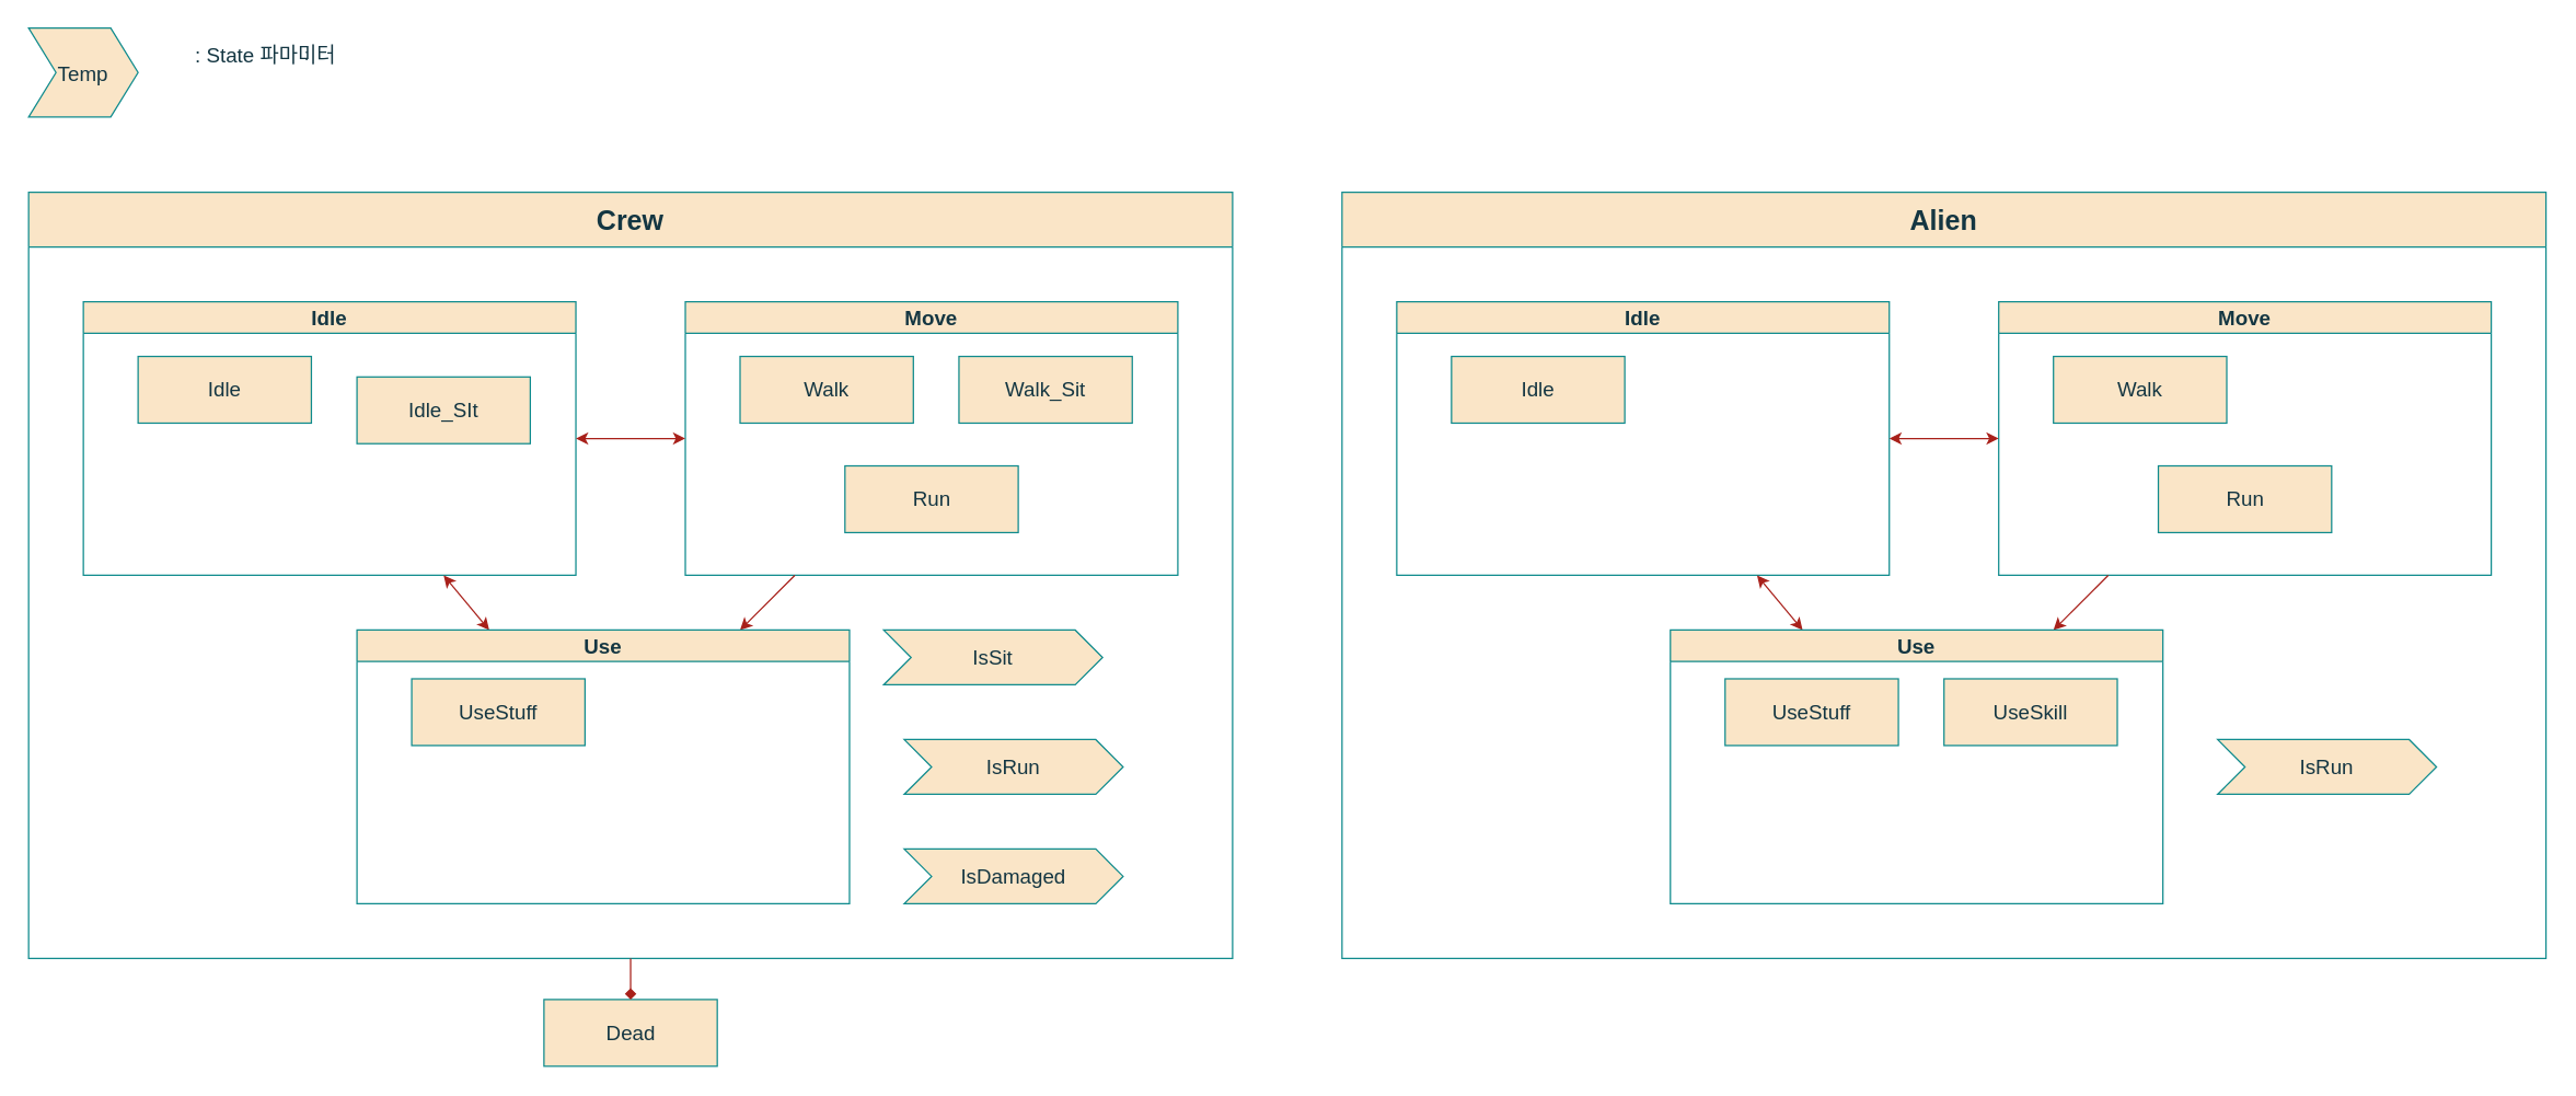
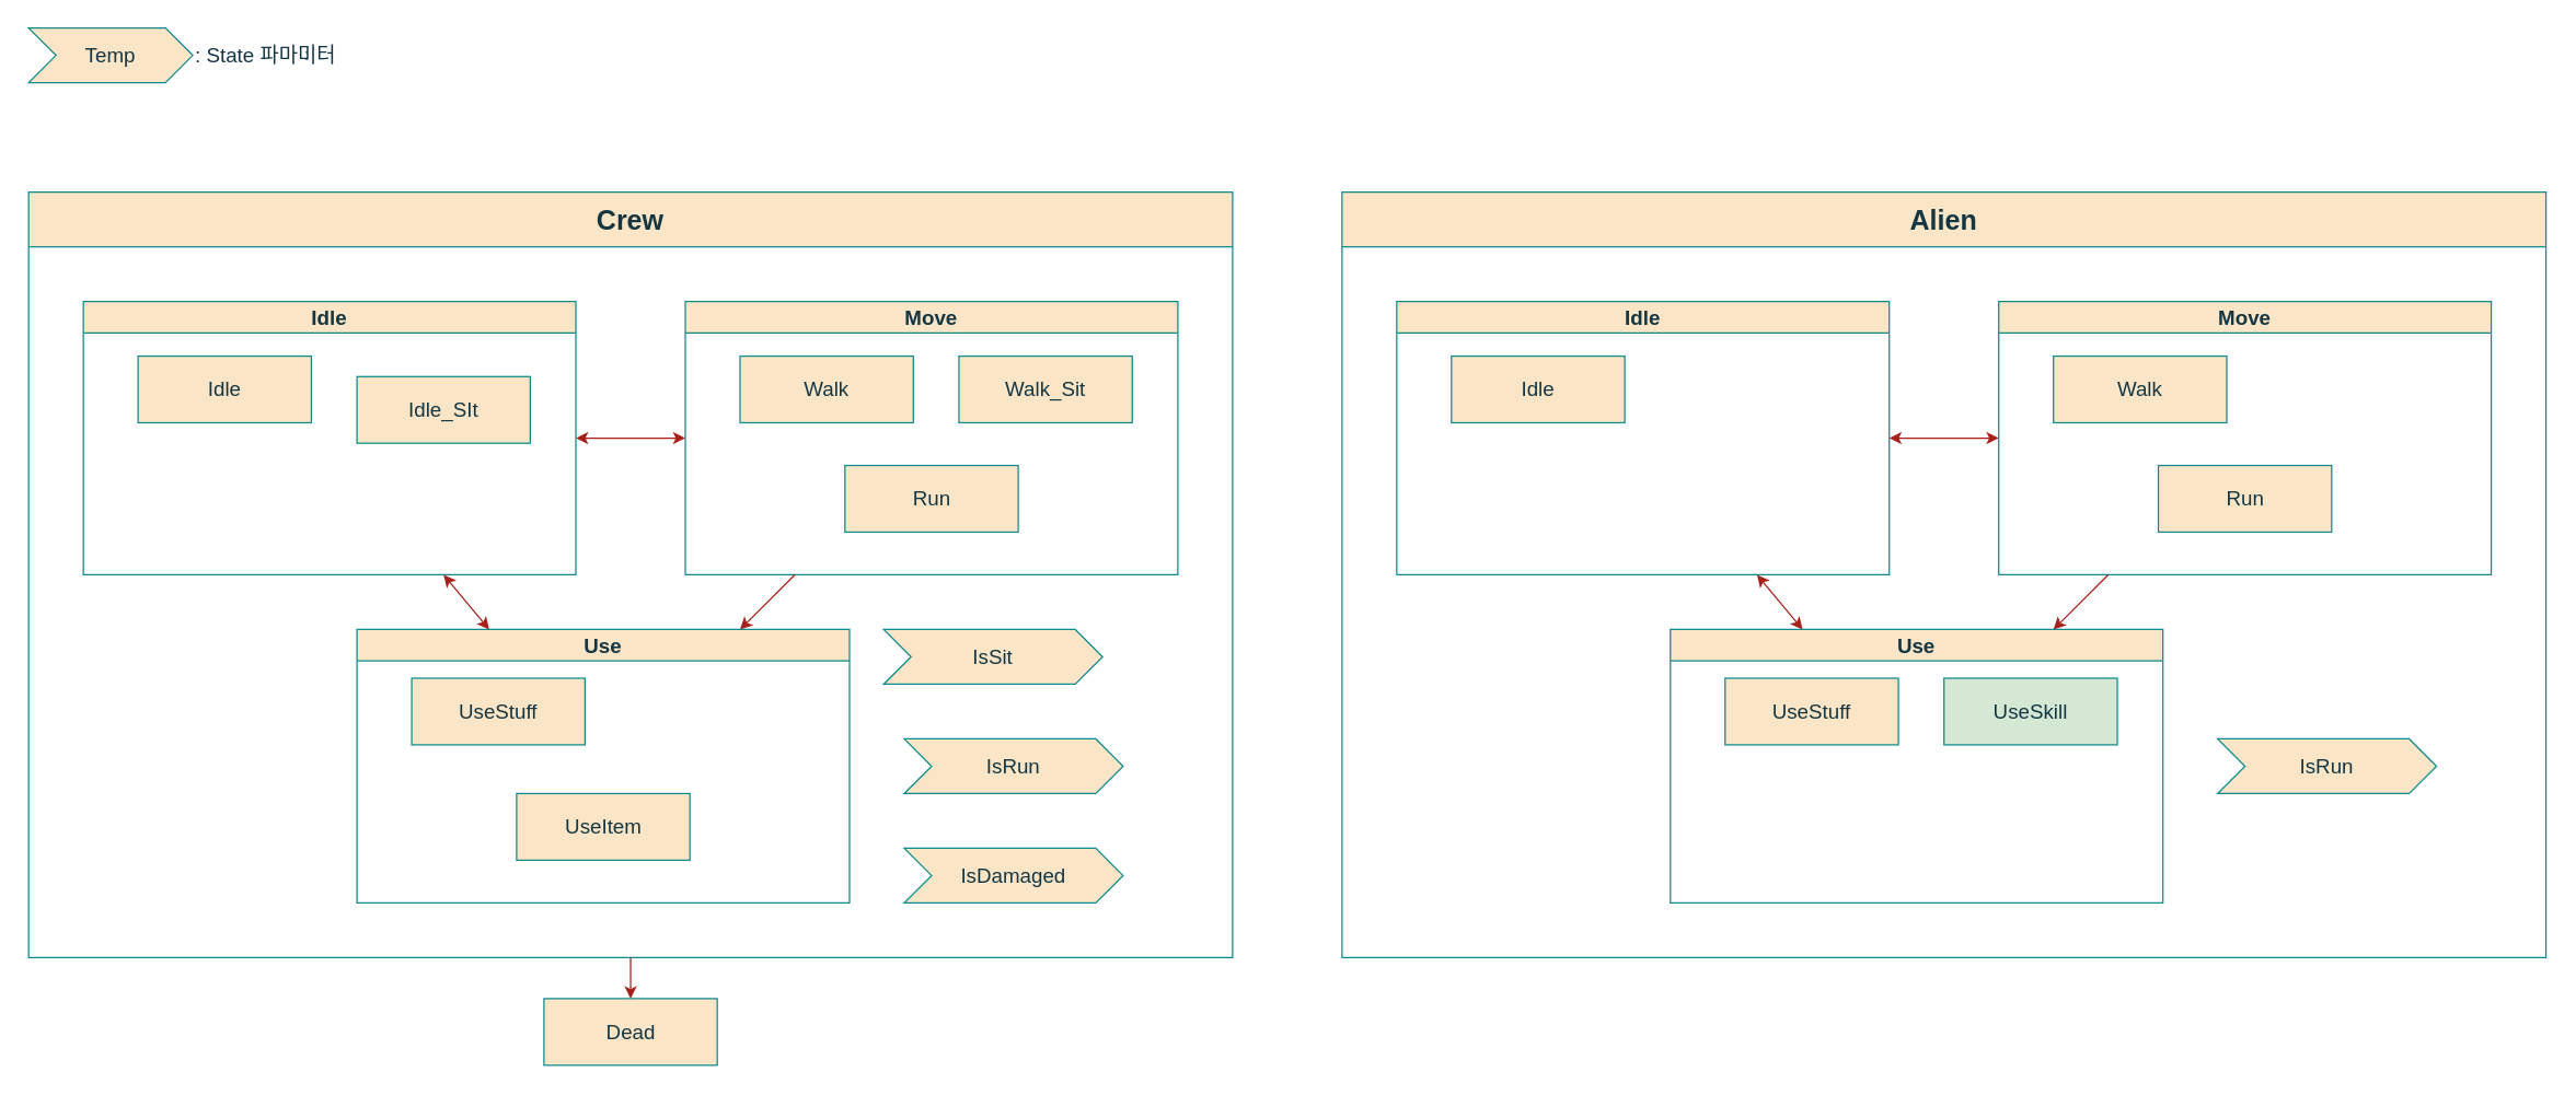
- <mxCell id="35" value="Temp" style="shape=step;perimeter=stepPerimeter;whiteSpace=wrap;html=1;fixedSize=1;strokeColor=#0F8B8D;fontColor=#143642;fillColor=#FAE5C7;fontSize=15;rounded=0;" vertex="1" parent="1"><mxGeometry x="20" y="20" width="80" height="65" as="geometry" /></mxCell>
+ <mxCell id="35" value="Temp" style="shape=step;perimeter=stepPerimeter;whiteSpace=wrap;html=1;fixedSize=1;strokeColor=#0F8B8D;fontColor=#143642;fillColor=#FAE5C7;fontSize=15;rounded=0;" vertex="1" parent="1"><mxGeometry x="20" y="20" width="120" height="40" as="geometry" /></mxCell>
- <mxCell id="32" value="UseSkill" style="rounded=0;whiteSpace=wrap;html=1;labelBackgroundColor=none;fillColor=#FAE5C7;strokeColor=#0F8B8D;fontSize=15;fontColor=#143642;" vertex="1" parent="30"><mxGeometry x="200.0" y="35.62" width="126.667" height="48.75" as="geometry" /></mxCell>
+ <mxCell id="32" value="UseSkill" style="rounded=0;whiteSpace=wrap;html=1;labelBackgroundColor=none;fillColor=#d5e8d4;strokeColor=#0F8B8D;fontSize=15;fontColor=#143642;" vertex="1" parent="30"><mxGeometry x="200.0" y="35.62" width="126.667" height="48.75" as="geometry" /></mxCell>
+ <mxCell id="15" value="UseItem" style="rounded=0;whiteSpace=wrap;html=1;labelBackgroundColor=none;fillColor=#FAE5C7;strokeColor=#0F8B8D;fontSize=15;fontColor=#143642;" vertex="1" parent="13"><mxGeometry x="116.67" y="120.0" width="126.667" height="48.75" as="geometry" /></mxCell>
- <mxCell id="20" value="" style="endArrow=diamond;html=1;rounded=0;strokeColor=#A8201A;fontColor=default;fillColor=#FAE5C7;fontSize=15;labelBackgroundColor=none;" edge="1" parent="1" source="2" target="19"><mxGeometry width="50" height="50" relative="1" as="geometry"><mxPoint x="500" y="430" as="sourcePoint" /><mxPoint x="550" y="380" as="targetPoint" /></mxGeometry></mxCell>
+ <mxCell id="20" value="" style="endArrow=classic;html=1;rounded=0;strokeColor=#A8201A;fontColor=default;fillColor=#FAE5C7;fontSize=15;labelBackgroundColor=none;" edge="1" parent="1" source="2" target="19"><mxGeometry width="50" height="50" relative="1" as="geometry"><mxPoint x="500" y="430" as="sourcePoint" /><mxPoint x="550" y="380" as="targetPoint" /></mxGeometry></mxCell>
